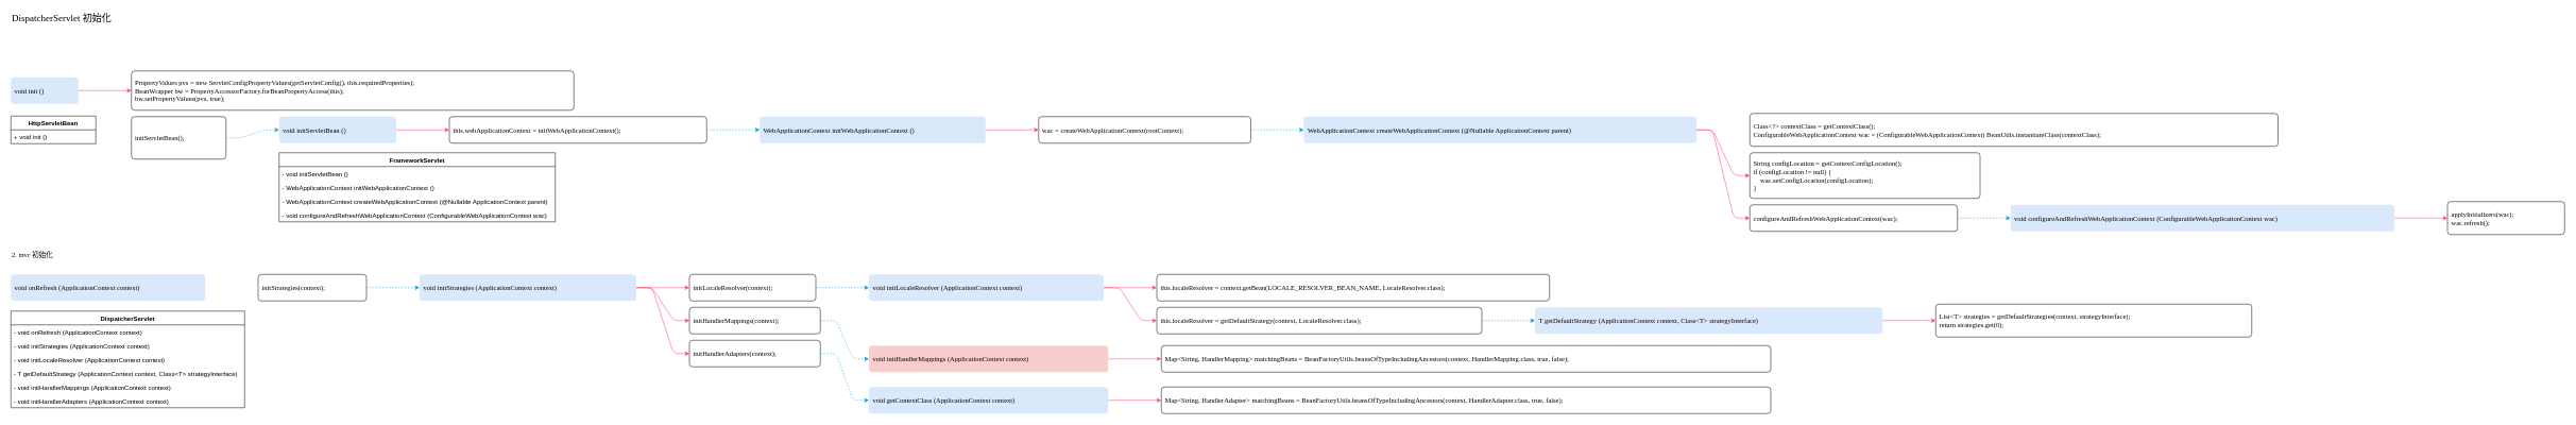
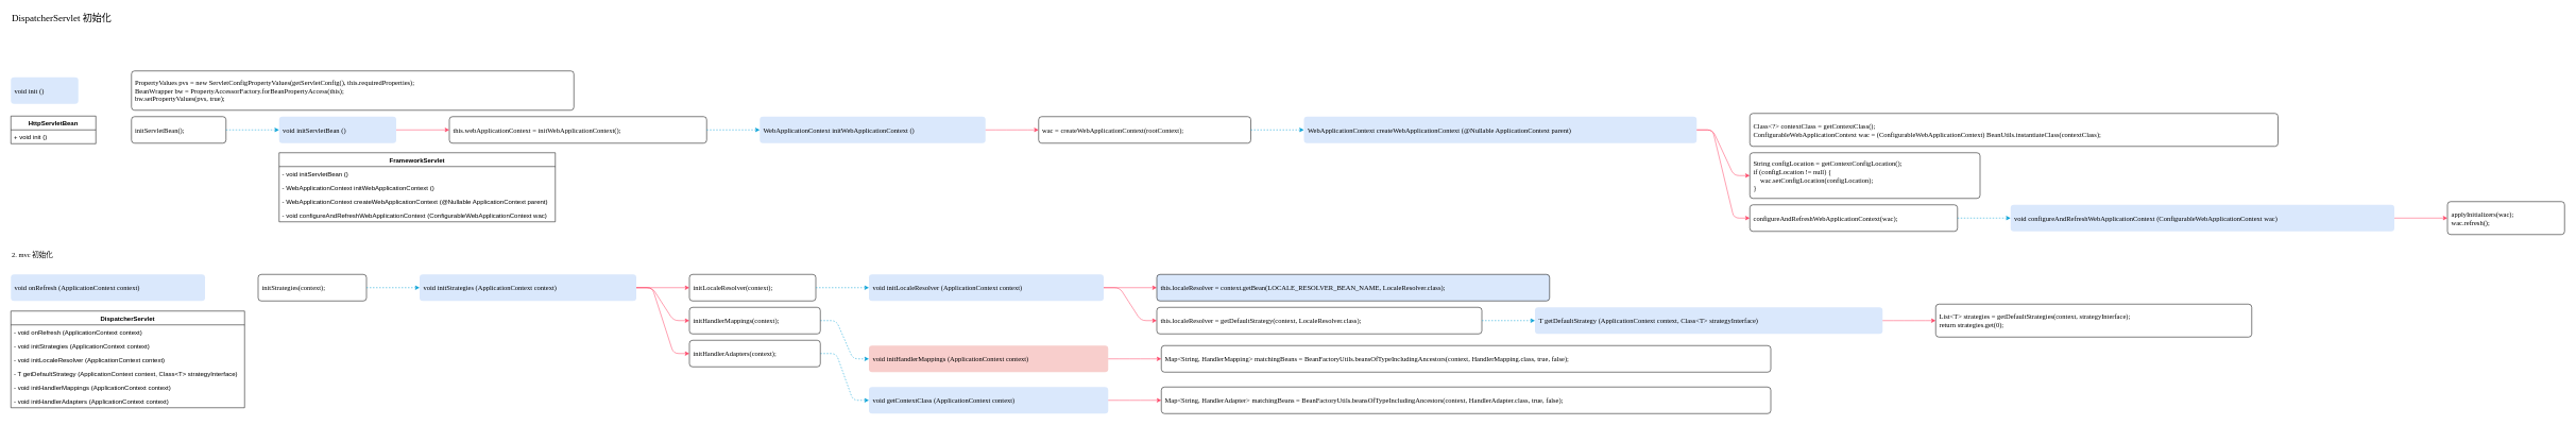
- <mxCell id="5" value="" style="edgeStyle=entityRelationEdgeStyle;rounded=1;orthogonalLoop=1;jettySize=auto;html=1;strokeColor=#FE4365;fontFamily=source code pro;fontSize=13;exitX=1;exitY=0.5;exitDx=0;exitDy=0;" edge="1" parent="1" source="3" target="4"><mxGeometry as="geometry" /></mxCell>
- <mxCell id="6" value="initServletBean();" style="rounded=1;whiteSpace=wrap;html=1;fontFamily=source code pro;fontSize=13;align=left;spacingLeft=5;arcSize=12;absoluteArcSize=1;" vertex="1" parent="1"><mxGeometry x="247" y="219" width="178" height="80" as="geometry" /></mxCell>
+ <mxCell id="6" value="initServletBean();" style="rounded=1;whiteSpace=wrap;html=1;fontFamily=source code pro;fontSize=13;align=left;spacingLeft=5;arcSize=12;absoluteArcSize=1;" vertex="1" parent="1"><mxGeometry x="247" y="219" width="178" height="50" as="geometry" /></mxCell>
- <mxCell id="41" value="this.localeResolver = context.getBean(LOCALE_RESOLVER_BEAN_NAME, LocaleResolver.class);" style="rounded=1;whiteSpace=wrap;html=1;fontFamily=source code pro;fontSize=13;align=left;spacingLeft=5;arcSize=12;absoluteArcSize=1;" vertex="1" parent="1"><mxGeometry x="2177.5" y="516" width="739.5" height="50" as="geometry" /></mxCell>
+ <mxCell id="41" value="this.localeResolver = context.getBean(LOCALE_RESOLVER_BEAN_NAME, LocaleResolver.class);" style="rounded=1;whiteSpace=wrap;html=1;fontFamily=source code pro;fontSize=13;align=left;spacingLeft=5;arcSize=12;absoluteArcSize=1;fillColor=#dae8fc;" vertex="1" parent="1"><mxGeometry x="2177.5" y="516" width="739.5" height="50" as="geometry" /></mxCell>
